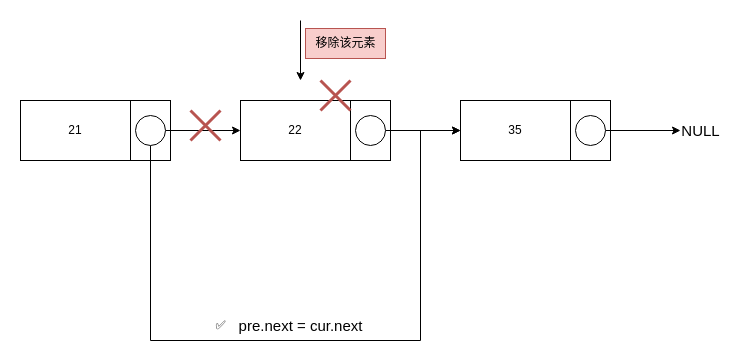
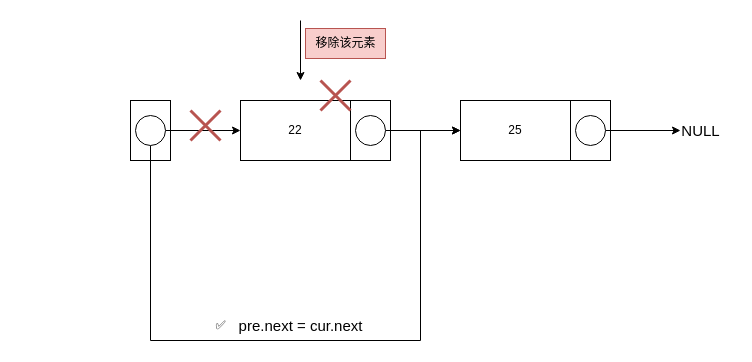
- <mxCell id="2" value="21" style="rounded=0;whiteSpace=wrap;html=1;" vertex="1" parent="1"><mxGeometry x="20" y="100" width="110" height="60" as="geometry" /></mxCell>
- <mxCell id="11" value="35" style="rounded=0;whiteSpace=wrap;html=1;" vertex="1" parent="1"><mxGeometry x="460" y="100" width="110" height="60" as="geometry" /></mxCell>
+ <mxCell id="11" value="25" style="rounded=0;whiteSpace=wrap;html=1;" vertex="1" parent="1"><mxGeometry x="460" y="100" width="110" height="60" as="geometry" /></mxCell>
